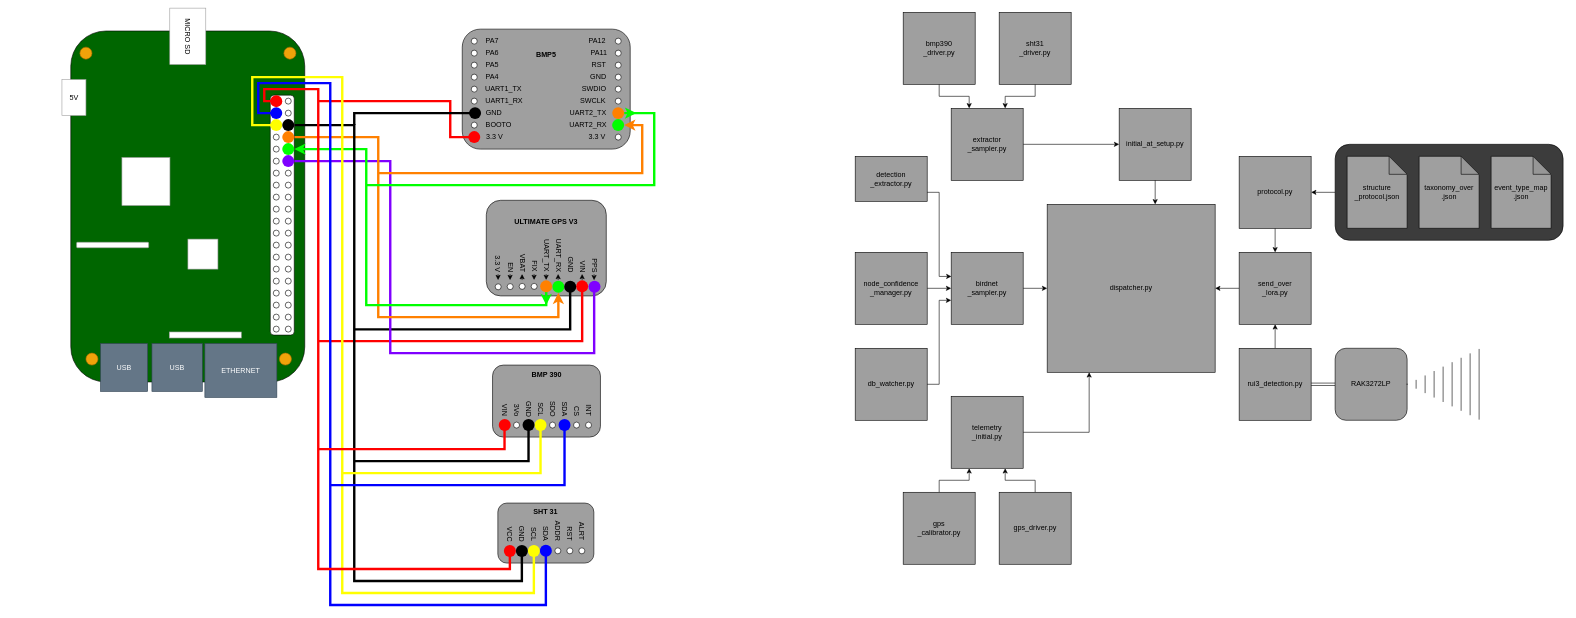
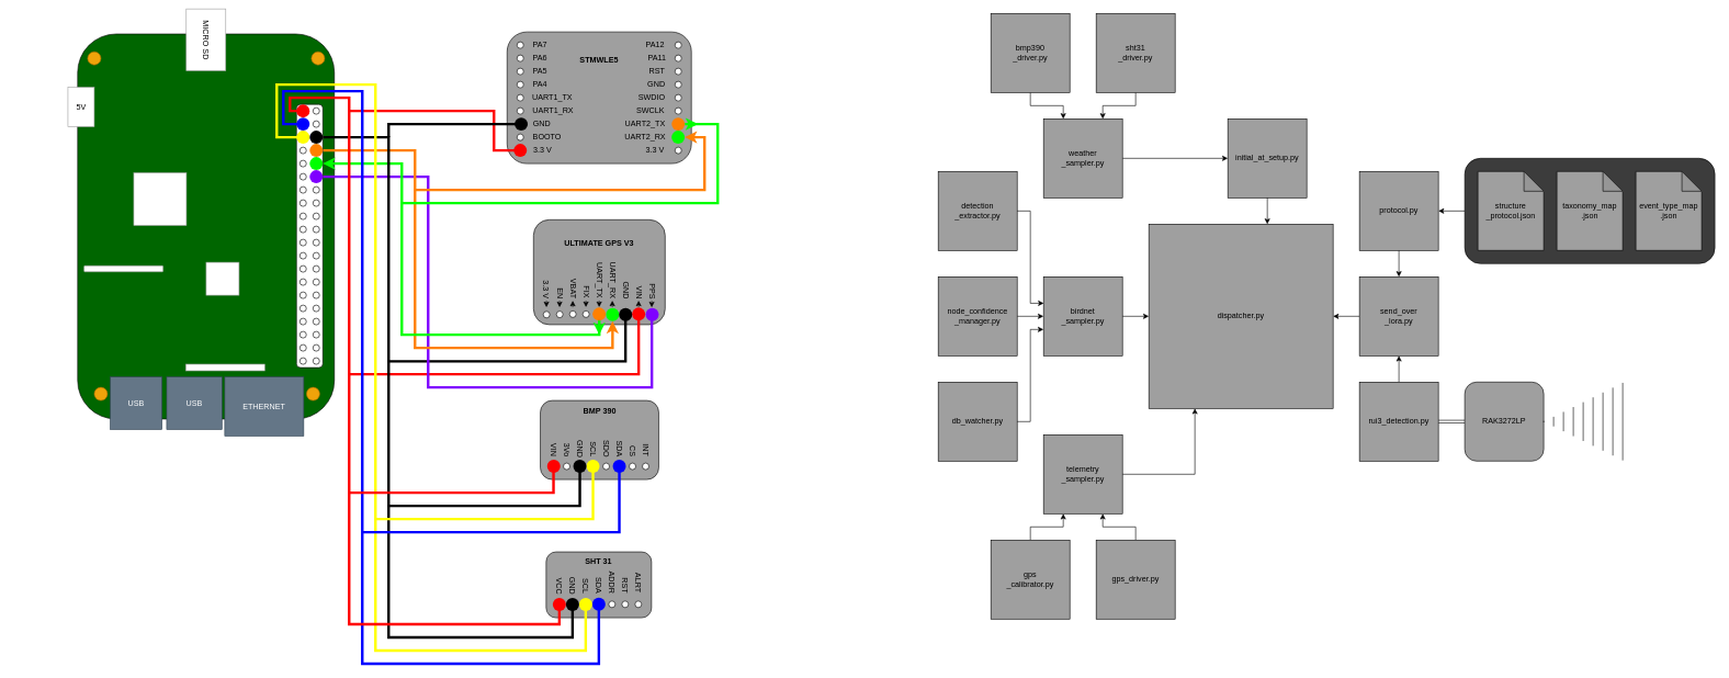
- <mxCell id="42" value="&lt;b&gt;BMP5&lt;/b&gt;&lt;div&gt;&lt;b&gt;&lt;br&gt;&lt;/b&gt;&lt;/div&gt;&lt;div&gt;&lt;b&gt;&lt;br&gt;&lt;/b&gt;&lt;/div&gt;&lt;div&gt;&lt;b&gt;&lt;br&gt;&lt;/b&gt;&lt;/div&gt;&lt;div&gt;&lt;b&gt;&lt;br&gt;&lt;/b&gt;&lt;/div&gt;&lt;div&gt;&lt;b&gt;&lt;br&gt;&lt;/b&gt;&lt;/div&gt;&lt;div&gt;&lt;b&gt;&lt;br&gt;&lt;/b&gt;&lt;/div&gt;&lt;div&gt;&lt;b&gt;&lt;br&gt;&lt;/b&gt;&lt;/div&gt;&lt;div&gt;&lt;b&gt;&lt;br&gt;&lt;/b&gt;&lt;/div&gt;" style="rounded=1;whiteSpace=wrap;html=1;fillColor=#9F9F9F;fontColor=#000000;" vertex="1" parent="1"><mxGeometry x="770" y="48" width="280" height="200" as="geometry" /></mxCell>
+ <mxCell id="42" value="&lt;b&gt;STMWLE5&lt;/b&gt;&lt;div&gt;&lt;b&gt;&lt;br&gt;&lt;/b&gt;&lt;/div&gt;&lt;div&gt;&lt;b&gt;&lt;br&gt;&lt;/b&gt;&lt;/div&gt;&lt;div&gt;&lt;b&gt;&lt;br&gt;&lt;/b&gt;&lt;/div&gt;&lt;div&gt;&lt;b&gt;&lt;br&gt;&lt;/b&gt;&lt;/div&gt;&lt;div&gt;&lt;b&gt;&lt;br&gt;&lt;/b&gt;&lt;/div&gt;&lt;div&gt;&lt;b&gt;&lt;br&gt;&lt;/b&gt;&lt;/div&gt;&lt;div&gt;&lt;b&gt;&lt;br&gt;&lt;/b&gt;&lt;/div&gt;&lt;div&gt;&lt;b&gt;&lt;br&gt;&lt;/b&gt;&lt;/div&gt;" style="rounded=1;whiteSpace=wrap;html=1;fillColor=#9F9F9F;fontColor=#000000;" vertex="1" parent="1"><mxGeometry x="770" y="48" width="280" height="200" as="geometry" /></mxCell>
- <mxCell id="11" value="extractor&lt;br&gt;_sampler.py" style="whiteSpace=wrap;html=1;aspect=fixed;strokeColor=#000000;fillColor=#9F9F9F;fontColor=#000000;" vertex="1" parent="1"><mxGeometry x="1585" y="180" width="120" height="120" as="geometry" /></mxCell>
+ <mxCell id="11" value="weather&lt;br&gt;_sampler.py" style="whiteSpace=wrap;html=1;aspect=fixed;strokeColor=#000000;fillColor=#9F9F9F;fontColor=#000000;" vertex="1" parent="1"><mxGeometry x="1585" y="180" width="120" height="120" as="geometry" /></mxCell>
- <mxCell id="32" value="detection&lt;div&gt;_extractor.py&lt;/div&gt;" style="whiteSpace=wrap;html=1;aspect=fixed;strokeColor=#000000;fillColor=#9F9F9F;fontColor=#000000;" vertex="1" parent="1"><mxGeometry x="1425" y="260" width="120" height="75" as="geometry" /></mxCell>
+ <mxCell id="32" value="detection&lt;div&gt;_extractor.py&lt;/div&gt;" style="whiteSpace=wrap;html=1;aspect=fixed;strokeColor=#000000;fillColor=#9F9F9F;fontColor=#000000;" vertex="1" parent="1"><mxGeometry x="1425" y="260" width="120" height="120" as="geometry" /></mxCell>
- <mxCell id="36" value="taxonomy_over&lt;br&gt;.json" style="shape=note;whiteSpace=wrap;html=1;backgroundOutline=1;darkOpacity=0.05;strokeColor=#000000;fillColor=#9F9F9F;fontColor=#000000;" vertex="1" parent="1"><mxGeometry x="2365" y="260" width="100" height="120" as="geometry" /></mxCell>
+ <mxCell id="36" value="taxonomy_map&lt;br&gt;.json" style="shape=note;whiteSpace=wrap;html=1;backgroundOutline=1;darkOpacity=0.05;strokeColor=#000000;fillColor=#9F9F9F;fontColor=#000000;" vertex="1" parent="1"><mxGeometry x="2365" y="260" width="100" height="120" as="geometry" /></mxCell>
- <mxCell id="19" value="telemetry&lt;div&gt;_initial.py&lt;/div&gt;" style="whiteSpace=wrap;html=1;aspect=fixed;strokeColor=#000000;fillColor=#9F9F9F;fontColor=#000000;" vertex="1" parent="1"><mxGeometry x="1585" y="660" width="120" height="120" as="geometry" /></mxCell>
+ <mxCell id="19" value="telemetry&lt;div&gt;_sampler.py&lt;/div&gt;" style="whiteSpace=wrap;html=1;aspect=fixed;strokeColor=#000000;fillColor=#9F9F9F;fontColor=#000000;" vertex="1" parent="1"><mxGeometry x="1585" y="660" width="120" height="120" as="geometry" /></mxCell>
